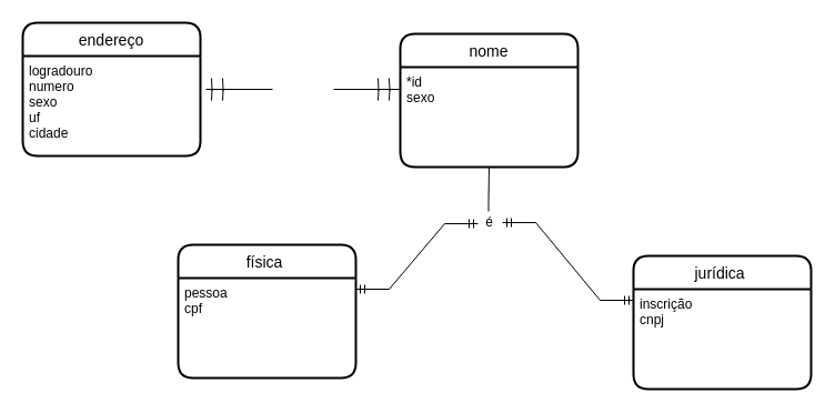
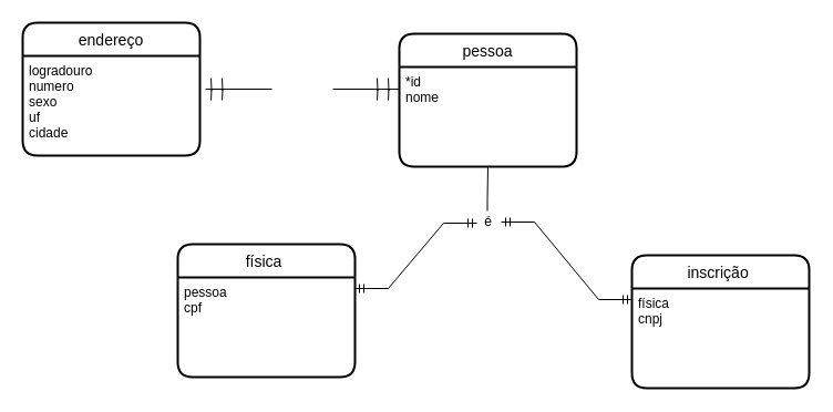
- <mxCell id="6" value="nome" style="swimlane;childLayout=stackLayout;horizontal=1;startSize=30;horizontalStack=0;rounded=1;fontSize=14;fontStyle=0;strokeWidth=2;resizeParent=0;resizeLast=1;shadow=0;dashed=0;align=center;" vertex="1" parent="1"><mxGeometry x="360" y="30" width="160" height="120" as="geometry" /></mxCell>
+ <mxCell id="6" value="pessoa" style="swimlane;childLayout=stackLayout;horizontal=1;startSize=30;horizontalStack=0;rounded=1;fontSize=14;fontStyle=0;strokeWidth=2;resizeParent=0;resizeLast=1;shadow=0;dashed=0;align=center;" vertex="1" parent="1"><mxGeometry x="360" y="30" width="160" height="120" as="geometry" /></mxCell>
- <mxCell id="7" value="*id&#10;sexo" style="align=left;strokeColor=none;fillColor=none;spacingLeft=4;fontSize=12;verticalAlign=top;resizable=0;rotatable=0;part=1;" vertex="1" parent="6"><mxGeometry y="30" width="160" height="90" as="geometry" /></mxCell>
+ <mxCell id="7" value="*id&#10;nome" style="align=left;strokeColor=none;fillColor=none;spacingLeft=4;fontSize=12;verticalAlign=top;resizable=0;rotatable=0;part=1;" vertex="1" parent="6"><mxGeometry y="30" width="160" height="90" as="geometry" /></mxCell>
- <mxCell id="4" value="jurídica " style="swimlane;childLayout=stackLayout;horizontal=1;startSize=30;horizontalStack=0;rounded=1;fontSize=14;fontStyle=0;strokeWidth=2;resizeParent=0;resizeLast=1;shadow=0;dashed=0;align=center;" vertex="1" parent="1"><mxGeometry x="570" y="230" width="160" height="120" as="geometry" /></mxCell>
+ <mxCell id="4" value="inscrição " style="swimlane;childLayout=stackLayout;horizontal=1;startSize=30;horizontalStack=0;rounded=1;fontSize=14;fontStyle=0;strokeWidth=2;resizeParent=0;resizeLast=1;shadow=0;dashed=0;align=center;" vertex="1" parent="1"><mxGeometry x="570" y="230" width="160" height="120" as="geometry" /></mxCell>
- <mxCell id="5" value="inscrição&#10;cnpj " style="align=left;strokeColor=none;fillColor=none;spacingLeft=4;fontSize=12;verticalAlign=top;resizable=0;rotatable=0;part=1;" vertex="1" parent="4"><mxGeometry y="30" width="160" height="90" as="geometry" /></mxCell>
+ <mxCell id="5" value="física&#10;cnpj " style="align=left;strokeColor=none;fillColor=none;spacingLeft=4;fontSize=12;verticalAlign=top;resizable=0;rotatable=0;part=1;" vertex="1" parent="4"><mxGeometry y="30" width="160" height="90" as="geometry" /></mxCell>
